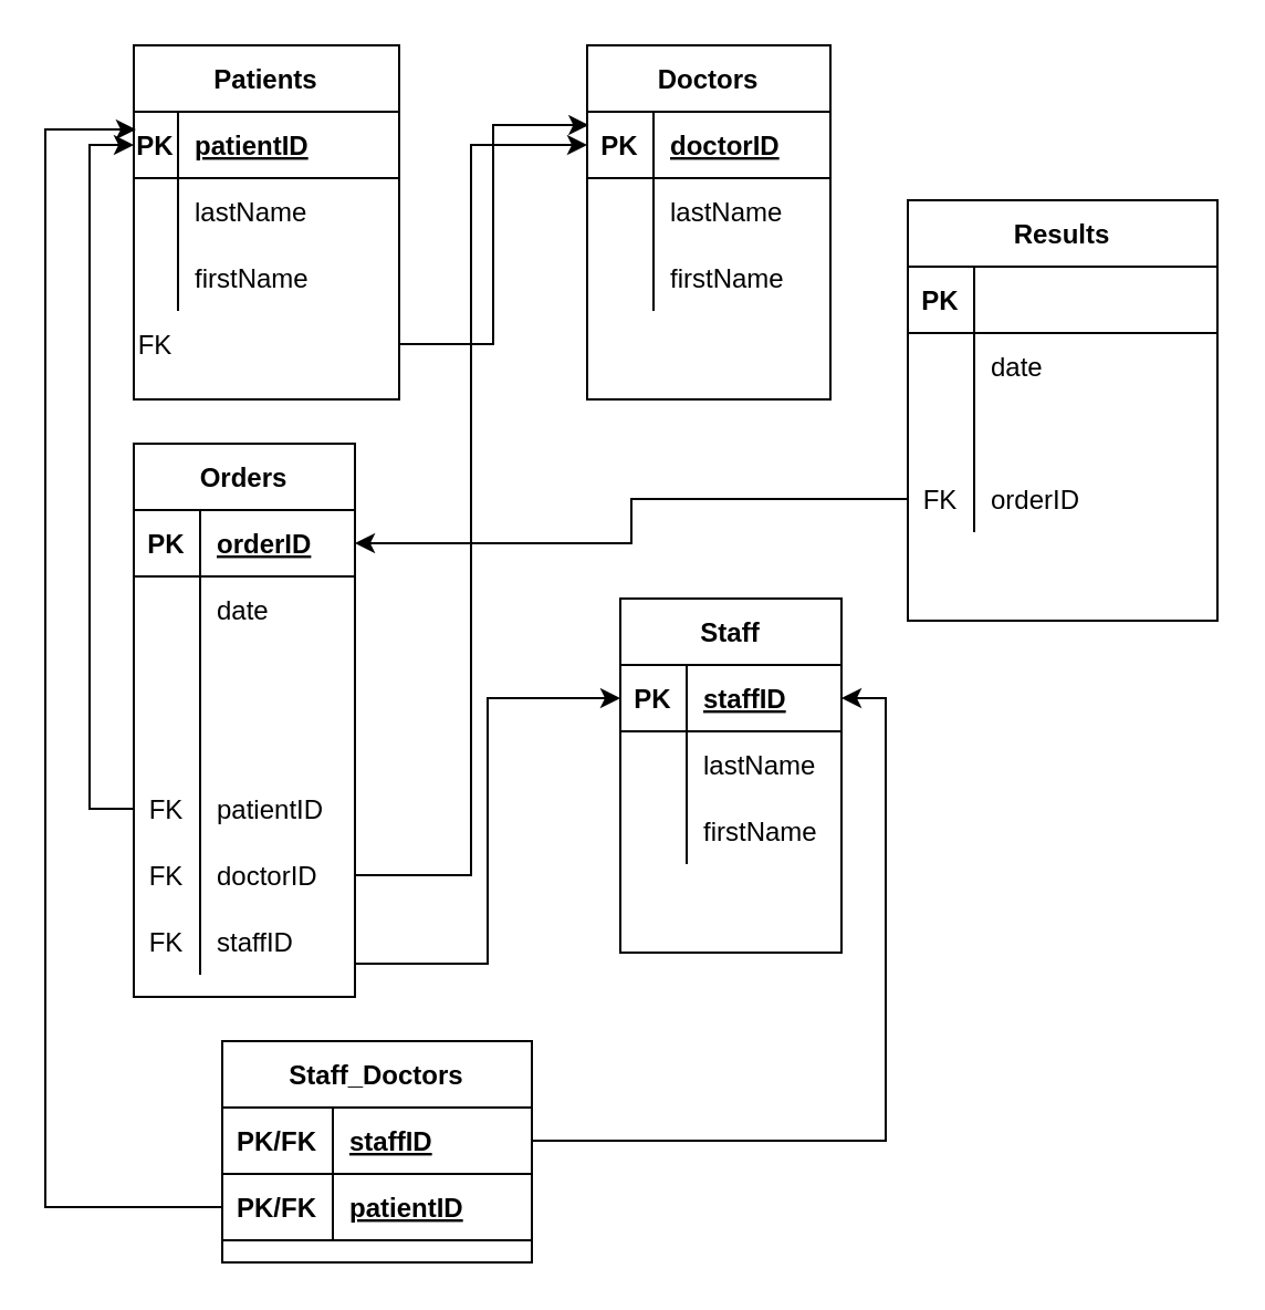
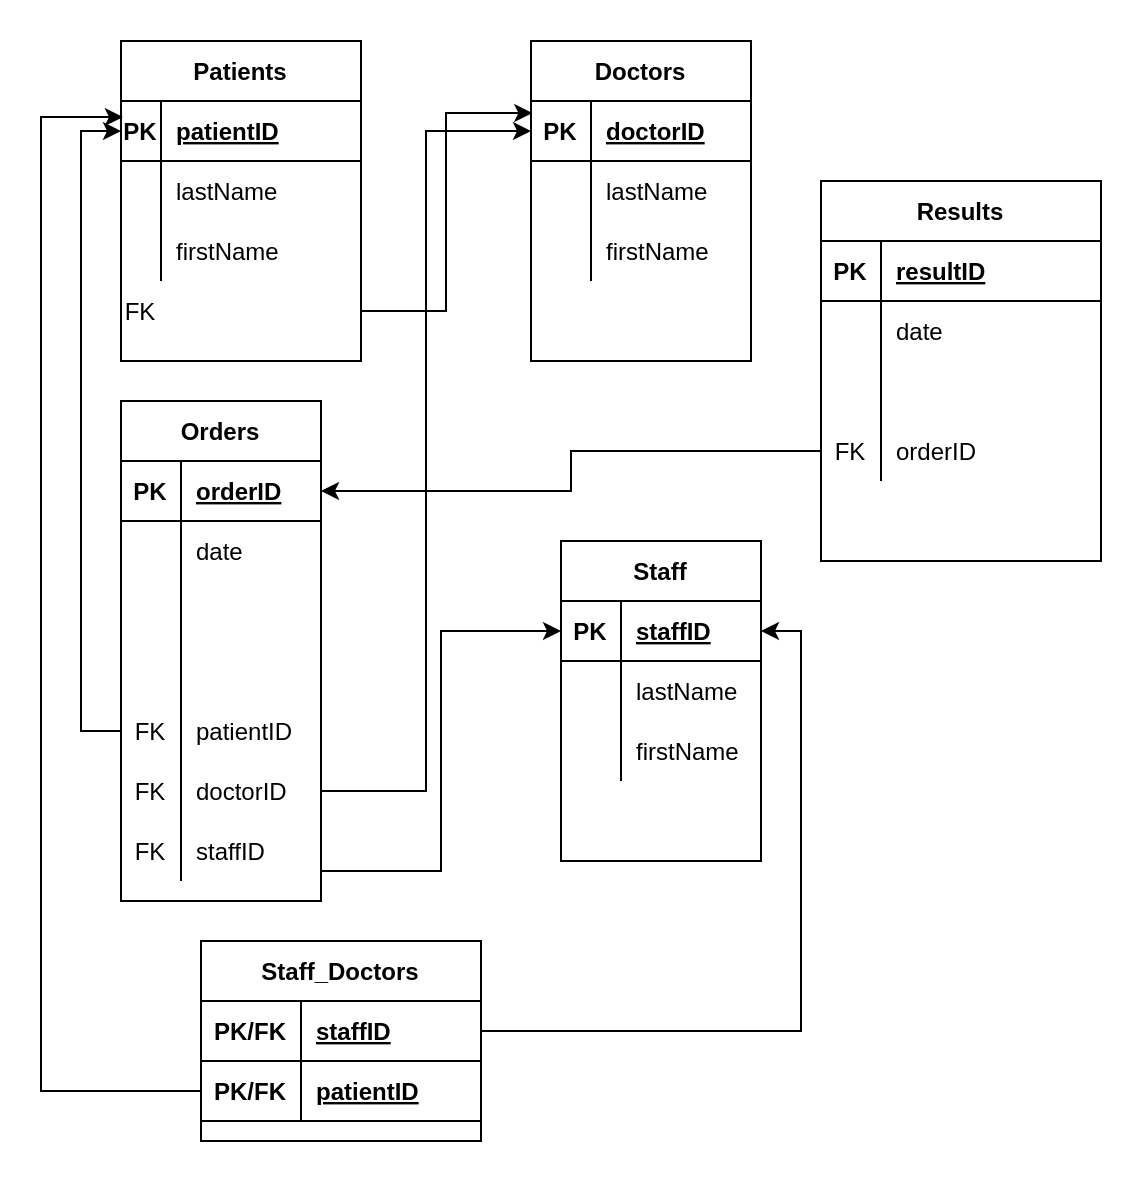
+ <mxCell id="63" value="resultID" style="shape=partialRectangle;connectable=0;fillColor=none;top=0;left=0;bottom=0;right=0;align=left;spacingLeft=6;fontStyle=5;overflow=hidden;" vertex="1" parent="61"><mxGeometry x="30" width="110" height="30" as="geometry" /></mxCell>
